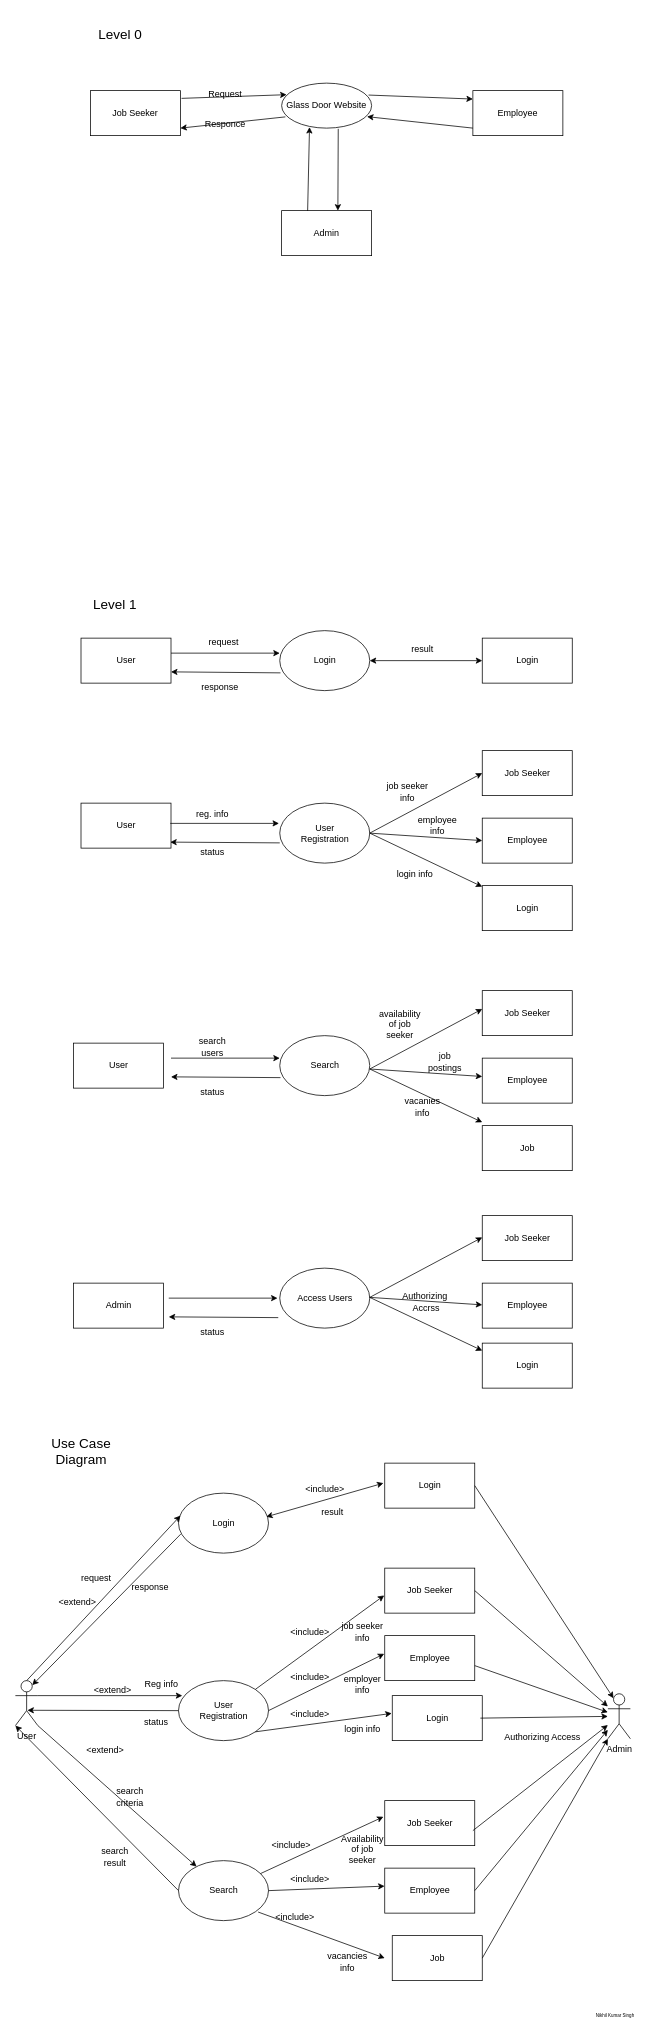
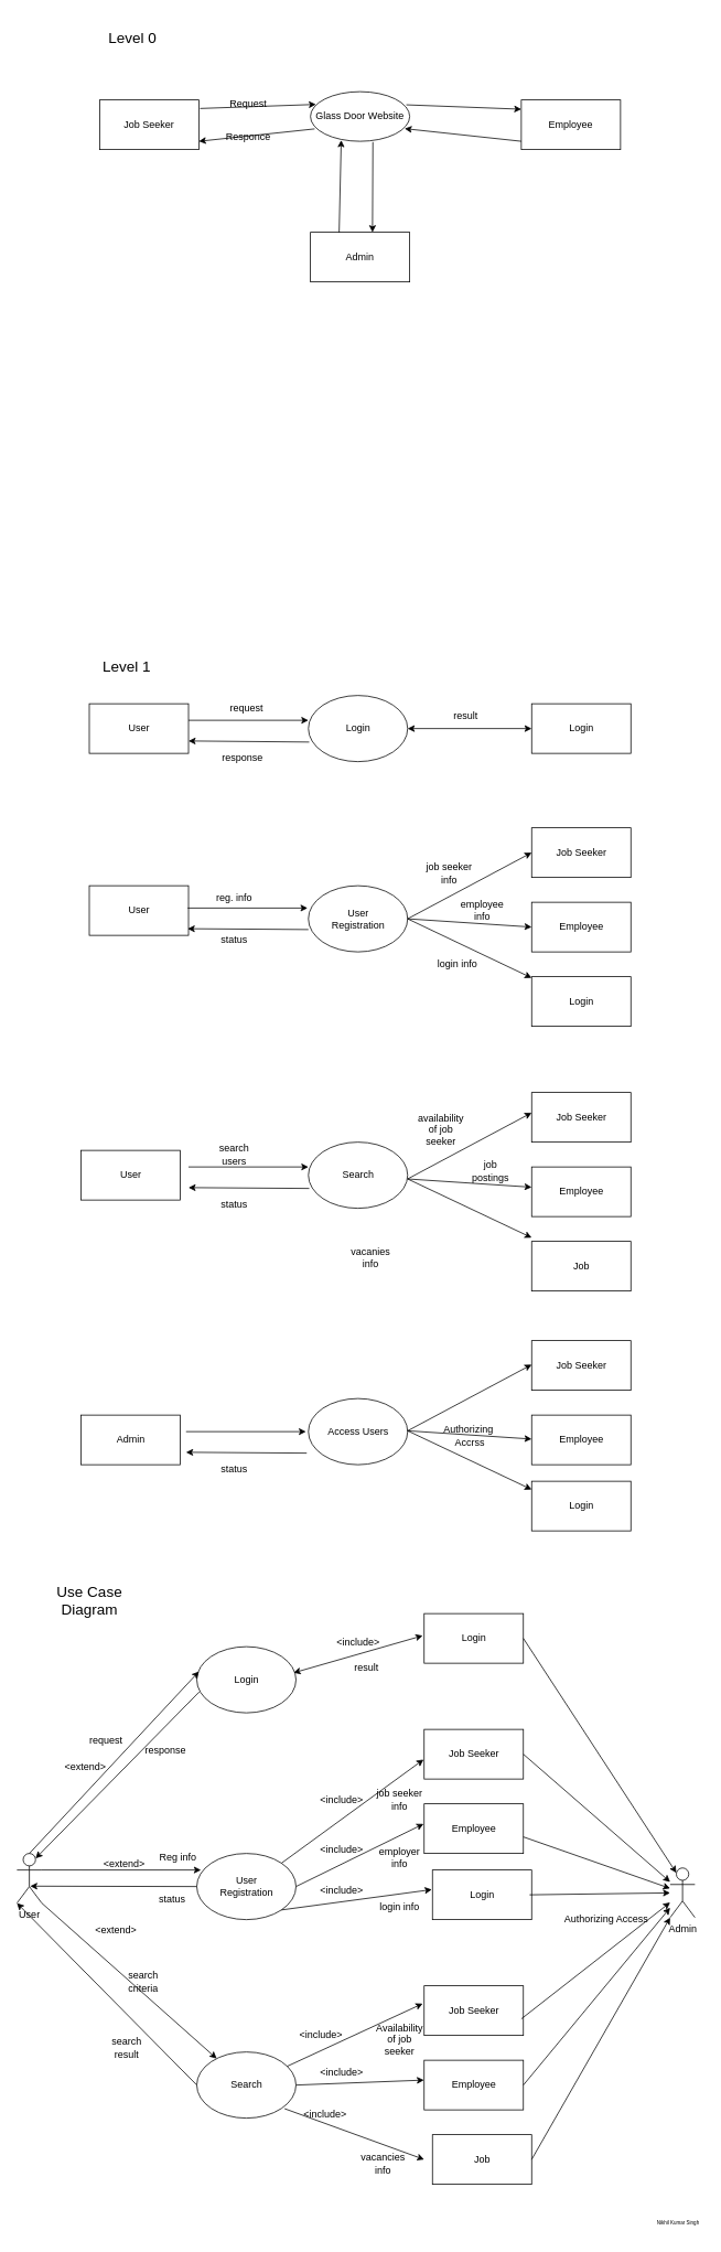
- <mxCell id="114" value="vacanies info" style="text;html=1;align=center;verticalAlign=middle;whiteSpace=wrap;rounded=0;" vertex="1" parent="1"><mxGeometry x="532.5" y="1460" width="60" height="30" as="geometry" /></mxCell>
+ <mxCell id="114" value="vacanies info" style="text;html=1;align=center;verticalAlign=middle;whiteSpace=wrap;rounded=0;" vertex="1" parent="1"><mxGeometry x="417.5" y="1505" width="60" height="30" as="geometry" /></mxCell>
- <mxCell id="57" value="Authorizing Access" style="text;html=1;align=center;verticalAlign=middle;whiteSpace=wrap;rounded=0;" vertex="1" parent="1"><mxGeometry x="667.5" y="2290" width="110" height="50" as="geometry" /></mxCell>
+ <mxCell id="57" value="Authorizing Access" style="text;html=1;align=center;verticalAlign=middle;whiteSpace=wrap;rounded=0;" vertex="1" parent="1"><mxGeometry x="677.5" y="2295" width="110" height="50" as="geometry" /></mxCell>
